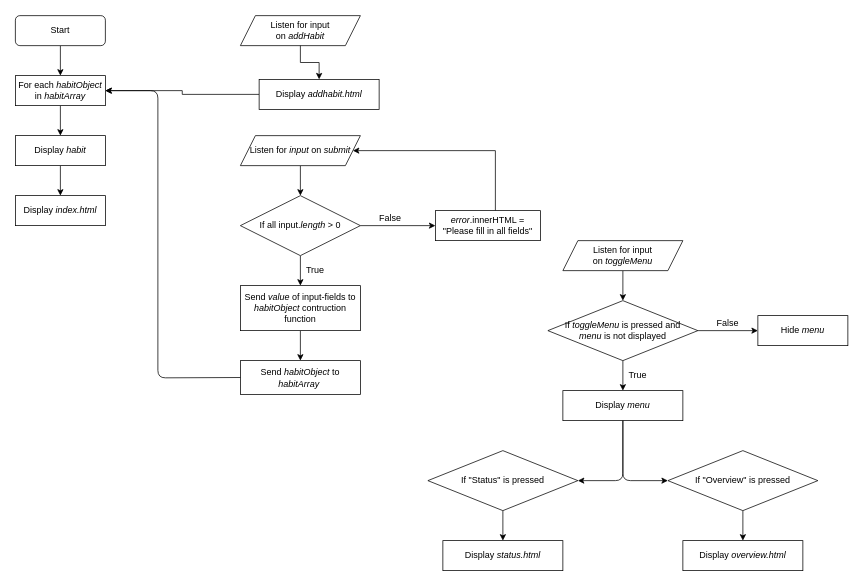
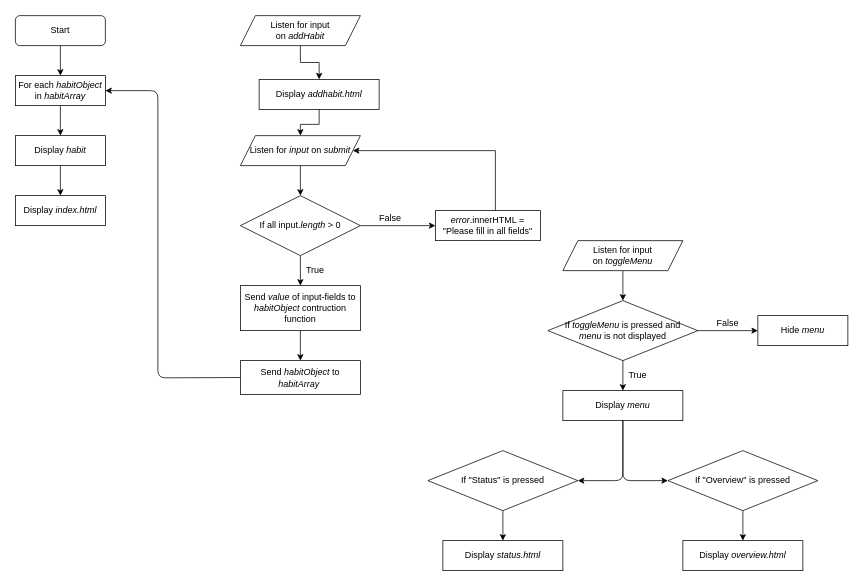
- <mxCell id="28" value="" style="edgeStyle=orthogonalEdgeStyle;rounded=0;orthogonalLoop=1;jettySize=auto;html=1;" edge="1" parent="1" source="29" target="5"><mxGeometry relative="1" as="geometry" /></mxCell>
+ <mxCell id="28" value="" style="edgeStyle=orthogonalEdgeStyle;rounded=0;orthogonalLoop=1;jettySize=auto;html=1;" edge="1" parent="1" source="29" target="32"><mxGeometry relative="1" as="geometry" /></mxCell>
